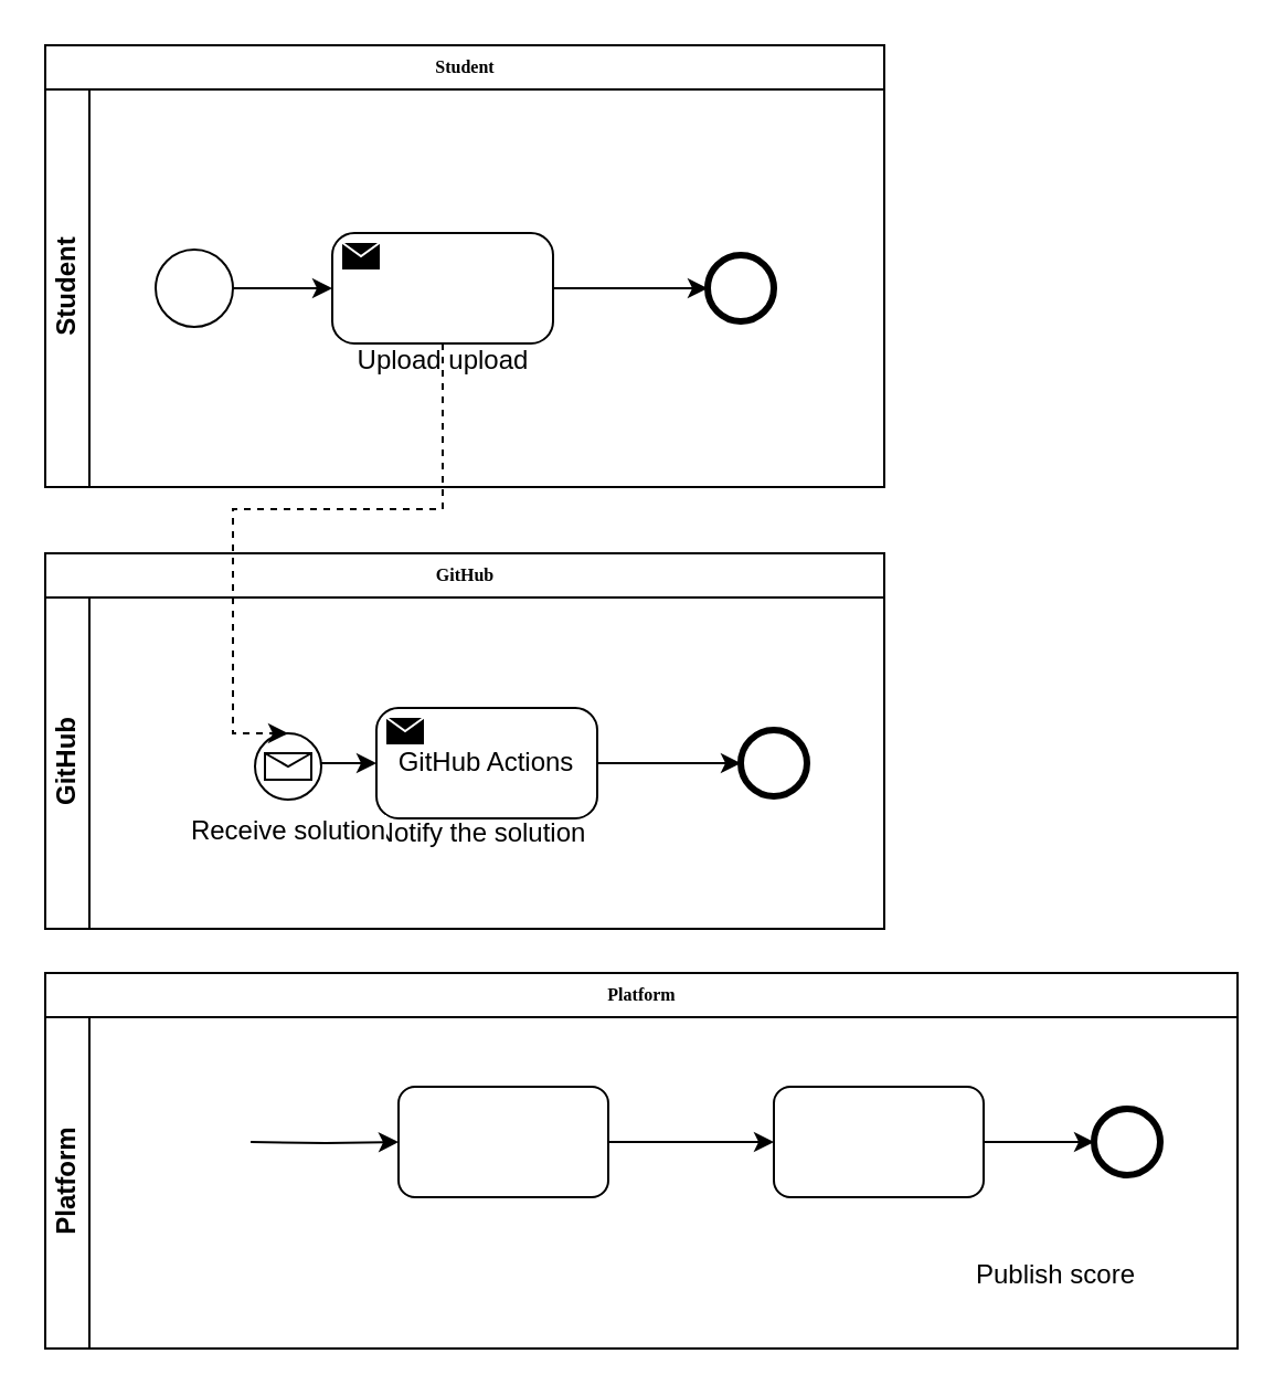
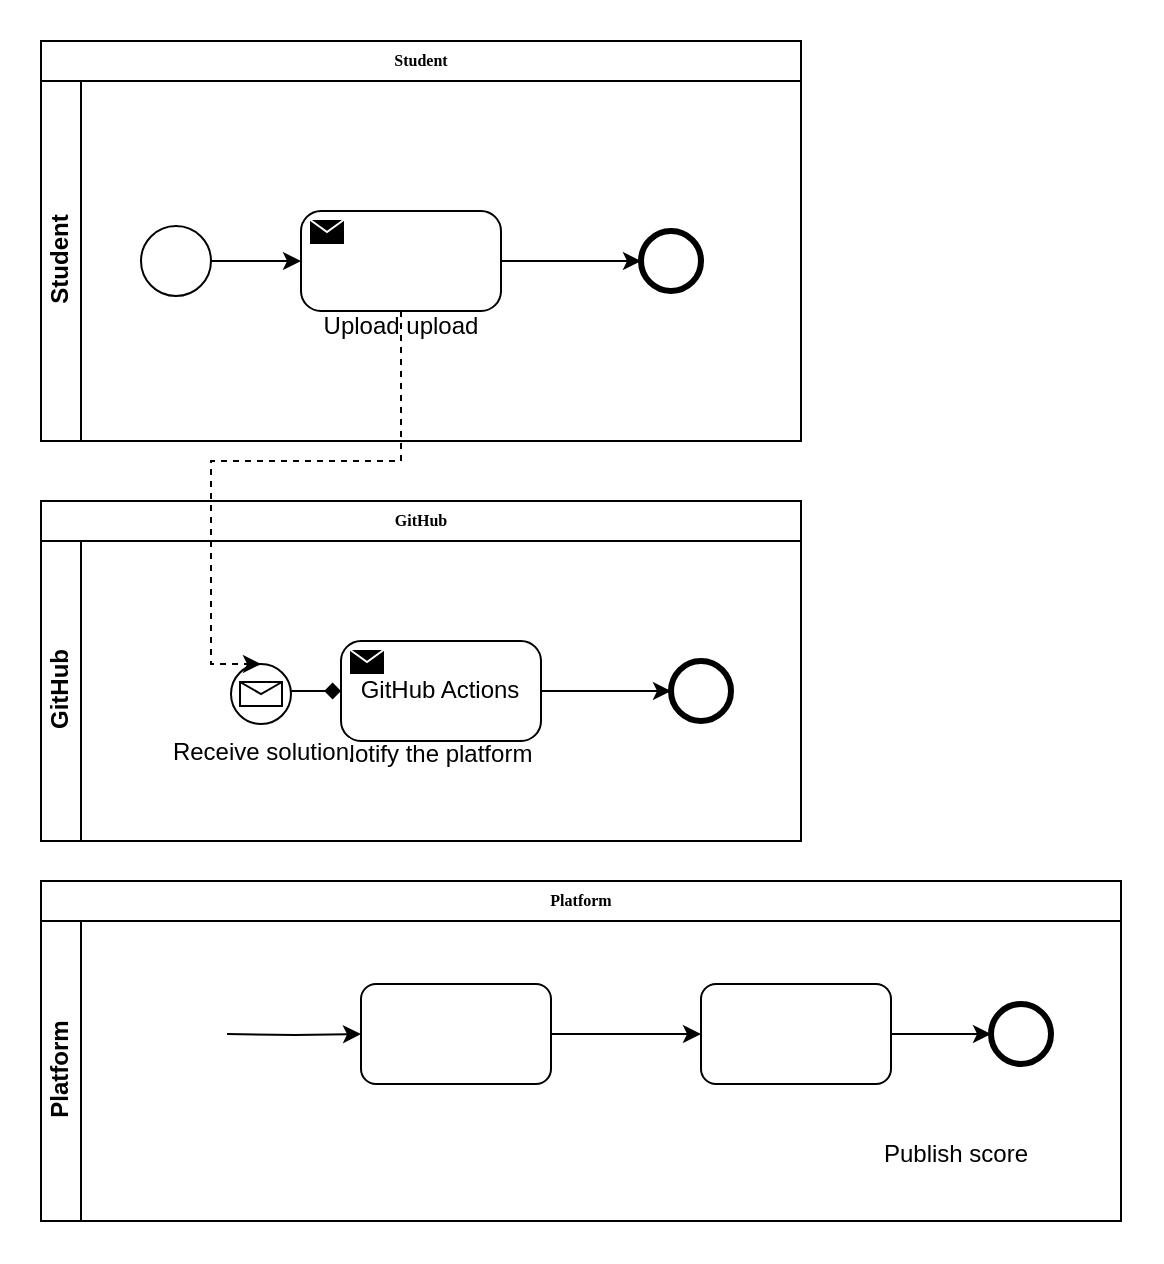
- <mxCell id="16" style="edgeStyle=orthogonalEdgeStyle;rounded=0;orthogonalLoop=1;jettySize=auto;html=1;entryX=0;entryY=0.5;entryDx=0;entryDy=0;entryPerimeter=0;" edge="1" parent="11" source="17" target="13"><mxGeometry relative="1" as="geometry"><Array as="points"><mxPoint x="110" y="75" /><mxPoint x="110" y="75" /></Array></mxGeometry></mxCell>
+ <mxCell id="16" style="edgeStyle=orthogonalEdgeStyle;rounded=0;orthogonalLoop=1;jettySize=auto;html=1;entryX=0;entryY=0.5;entryDx=0;entryDy=0;entryPerimeter=0;endArrow=diamond;" edge="1" parent="11" source="17" target="13"><mxGeometry relative="1" as="geometry"><Array as="points"><mxPoint x="110" y="75" /><mxPoint x="110" y="75" /></Array></mxGeometry></mxCell>
- <mxCell id="14" value="Notify the solution" style="text;html=1;strokeColor=none;fillColor=none;align=center;verticalAlign=middle;whiteSpace=wrap;rounded=0;" vertex="1" parent="11"><mxGeometry x="145" y="91.5" width="105" height="30" as="geometry" /></mxCell>
+ <mxCell id="14" value="Notify the platform" style="text;html=1;strokeColor=none;fillColor=none;align=center;verticalAlign=middle;whiteSpace=wrap;rounded=0;" vertex="1" parent="11"><mxGeometry x="145" y="91.5" width="105" height="30" as="geometry" /></mxCell>
